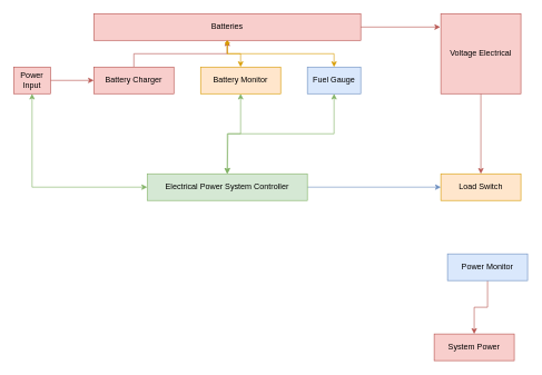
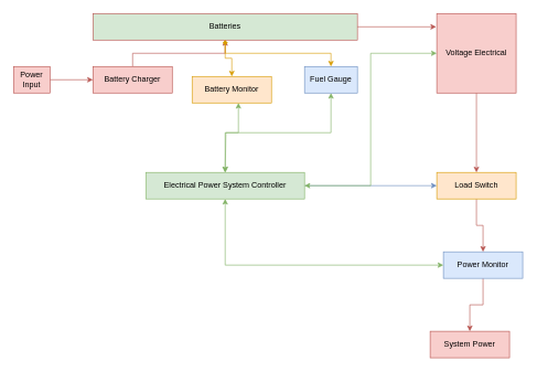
- <mxCell id="6" value="&lt;div&gt;Batteries&lt;/div&gt;" style="rounded=0;whiteSpace=wrap;html=1;fillColor=#f8cecc;strokeColor=#b85450;" vertex="1" parent="1"><mxGeometry x="140" y="20" width="400" height="40" as="geometry" /></mxCell>
+ <mxCell id="6" value="&lt;div&gt;Batteries&lt;/div&gt;" style="rounded=0;whiteSpace=wrap;html=1;fillColor=#d5e8d4;strokeColor=#b85450;" vertex="1" parent="1"><mxGeometry x="140" y="20" width="400" height="40" as="geometry" /></mxCell>
- <mxCell id="9" value="Battery Monitor" style="rounded=0;whiteSpace=wrap;html=1;fillColor=#ffe6cc;strokeColor=#d79b00;" vertex="1" parent="1"><mxGeometry x="300" y="100" width="120" height="40" as="geometry" /></mxCell>
+ <mxCell id="9" value="Battery Monitor" style="rounded=0;whiteSpace=wrap;html=1;fillColor=#ffe6cc;strokeColor=#d79b00;" vertex="1" parent="1"><mxGeometry x="290" y="115" width="120" height="40" as="geometry" /></mxCell>
- <mxCell id="21" style="edgeStyle=orthogonalEdgeStyle;rounded=0;orthogonalLoop=1;jettySize=auto;html=1;fillColor=#d5e8d4;strokeColor=#82b366;startArrow=classic;startFill=1;" edge="1" parent="1" source="22" target="3"><mxGeometry relative="1" as="geometry" /></mxCell>
+ <mxCell id="21" style="edgeStyle=orthogonalEdgeStyle;rounded=0;orthogonalLoop=1;jettySize=auto;html=1;entryX=0;entryY=0.5;entryDx=0;entryDy=0;fillColor=#d5e8d4;strokeColor=#82b366;startArrow=classic;startFill=1;" edge="1" parent="1" source="22" target="14"><mxGeometry relative="1" as="geometry" /></mxCell>
+ <mxCell id="15" value="" style="edgeStyle=orthogonalEdgeStyle;rounded=0;orthogonalLoop=1;jettySize=auto;html=1;fillColor=#f8cecc;strokeColor=#b85450;" edge="1" parent="1" source="16" target="18"><mxGeometry relative="1" as="geometry" /></mxCell>
+ <mxCell id="20" style="edgeStyle=orthogonalEdgeStyle;rounded=0;orthogonalLoop=1;jettySize=auto;html=1;entryX=0;entryY=0.5;entryDx=0;entryDy=0;fillColor=#d5e8d4;strokeColor=#82b366;startArrow=classic;startFill=1;" edge="1" parent="1" source="22" target="18"><mxGeometry relative="1" as="geometry"><Array as="points"><mxPoint x="340" y="400" /></Array></mxGeometry></mxCell>
